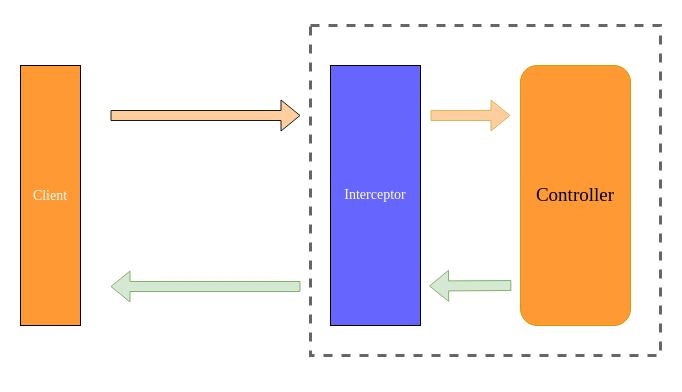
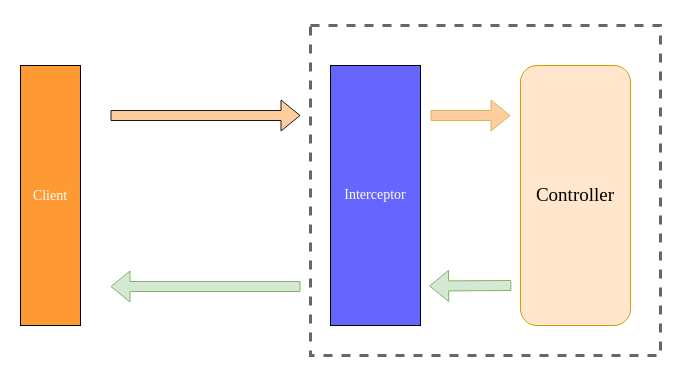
- <mxCell id="4" value="&lt;font face=&quot;Comic Sans MS&quot; style=&quot;font-size: 19px;&quot;&gt;Controller&lt;/font&gt;" style="rounded=1;whiteSpace=wrap;html=1;fillStyle=solid;fillColor=#ff9933;strokeColor=#d79b00;" vertex="1" parent="1"><mxGeometry x="520" y="65" width="110" height="260" as="geometry" /></mxCell>
+ <mxCell id="4" value="&lt;font face=&quot;Comic Sans MS&quot; style=&quot;font-size: 19px;&quot;&gt;Controller&lt;/font&gt;" style="rounded=1;whiteSpace=wrap;html=1;fillStyle=solid;fillColor=#ffe6cc;strokeColor=#d79b00;" vertex="1" parent="1"><mxGeometry x="520" y="65" width="110" height="260" as="geometry" /></mxCell>
